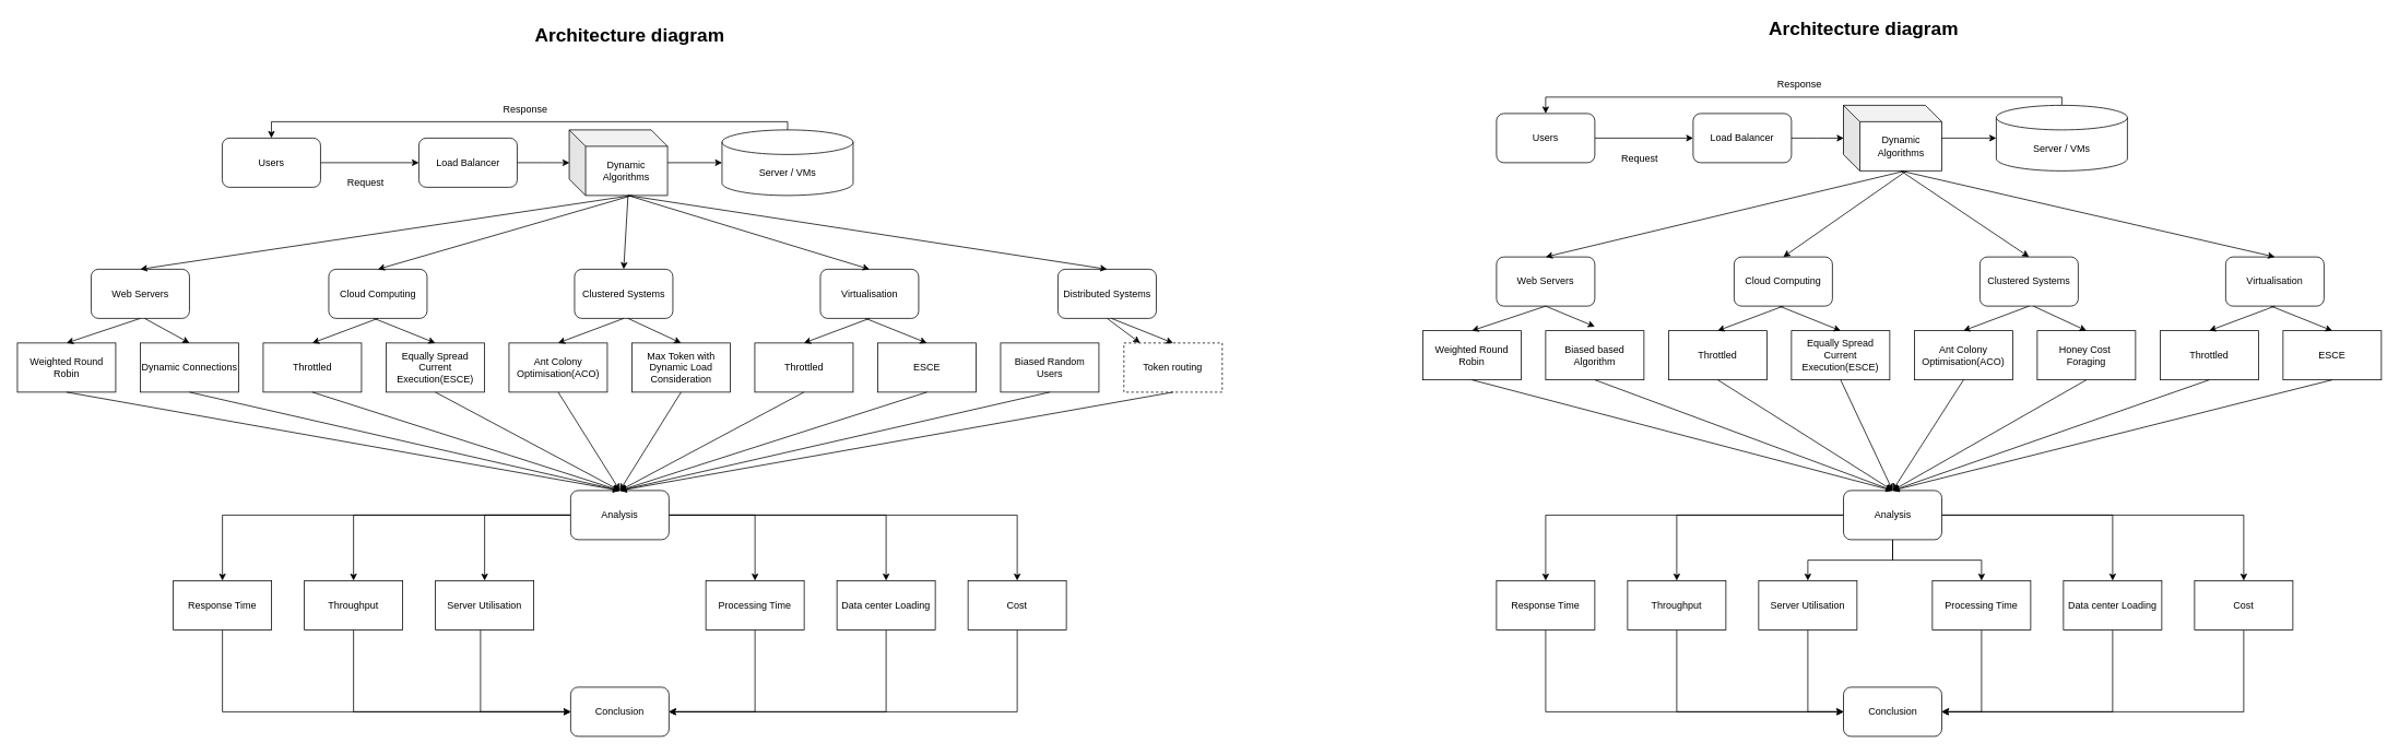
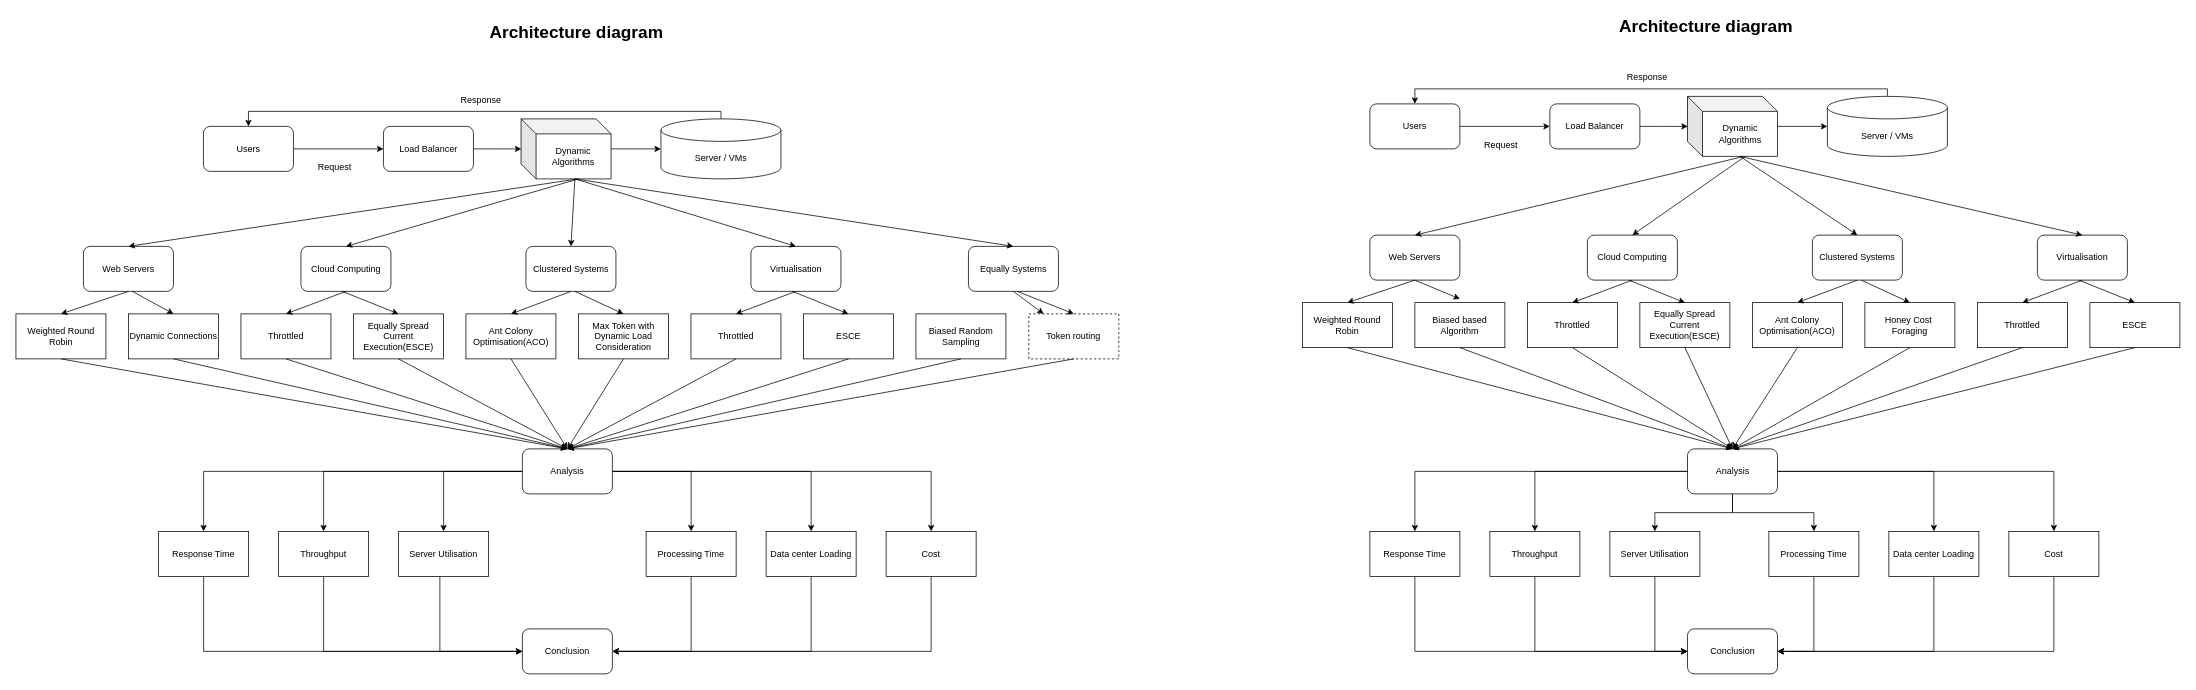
- <mxCell id="44" value="Distributed Systems" style="rounded=1;whiteSpace=wrap;html=1;" parent="1" vertex="1"><mxGeometry x="1290.75" y="328" width="120" height="60" as="geometry" /></mxCell>
+ <mxCell id="44" value="Equally Systems" style="rounded=1;whiteSpace=wrap;html=1;" parent="1" vertex="1"><mxGeometry x="1290.75" y="328" width="120" height="60" as="geometry" /></mxCell>
- <mxCell id="45" value="Biased Random Users" style="rounded=0;whiteSpace=wrap;html=1;" parent="1" vertex="1"><mxGeometry x="1220.75" y="418" width="120" height="60" as="geometry" /></mxCell>
+ <mxCell id="45" value="Biased Random Sampling" style="rounded=0;whiteSpace=wrap;html=1;" parent="1" vertex="1"><mxGeometry x="1220.75" y="418" width="120" height="60" as="geometry" /></mxCell>
